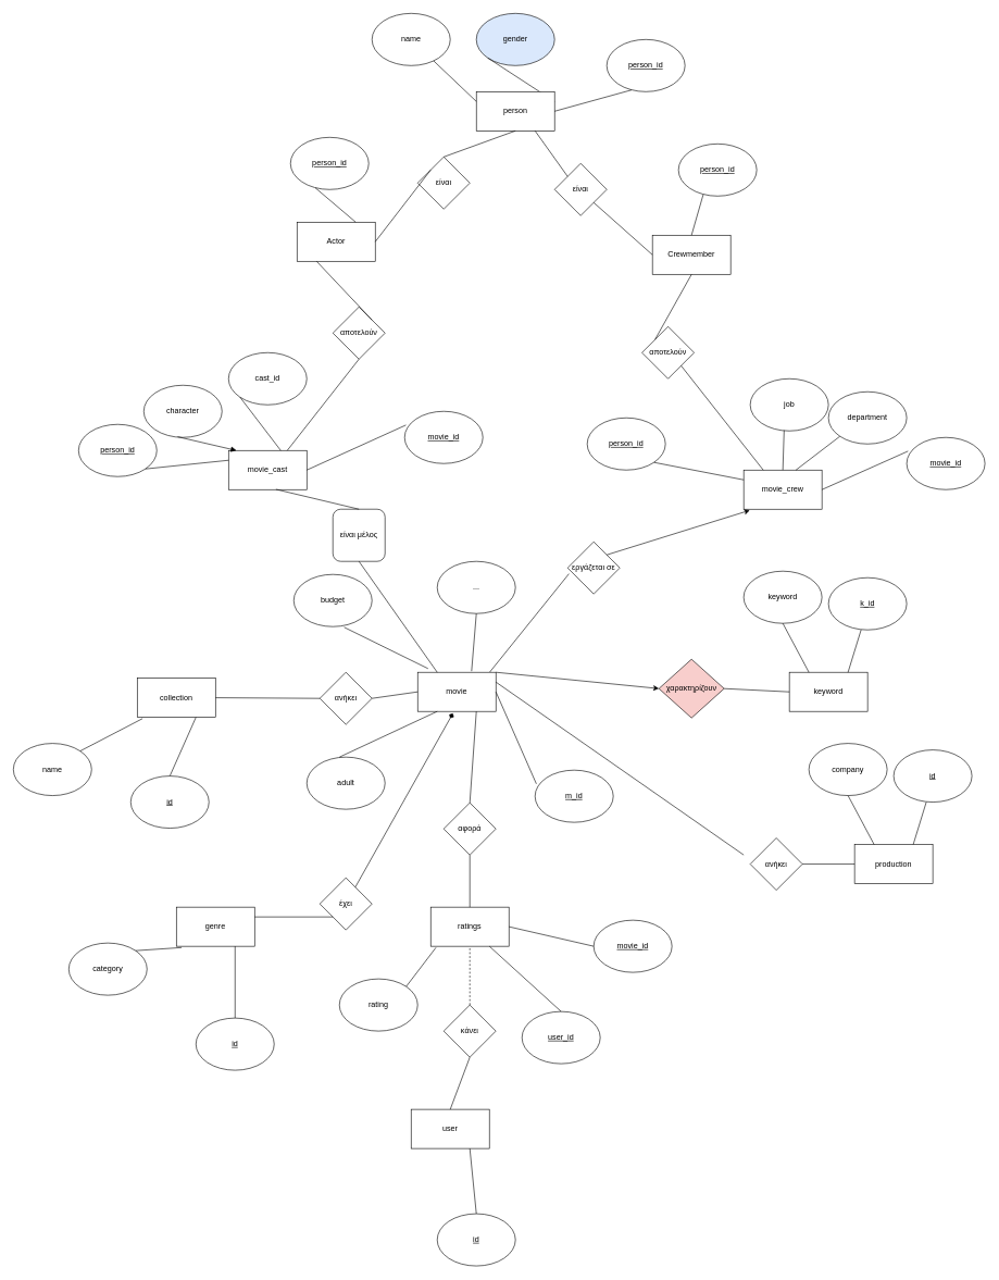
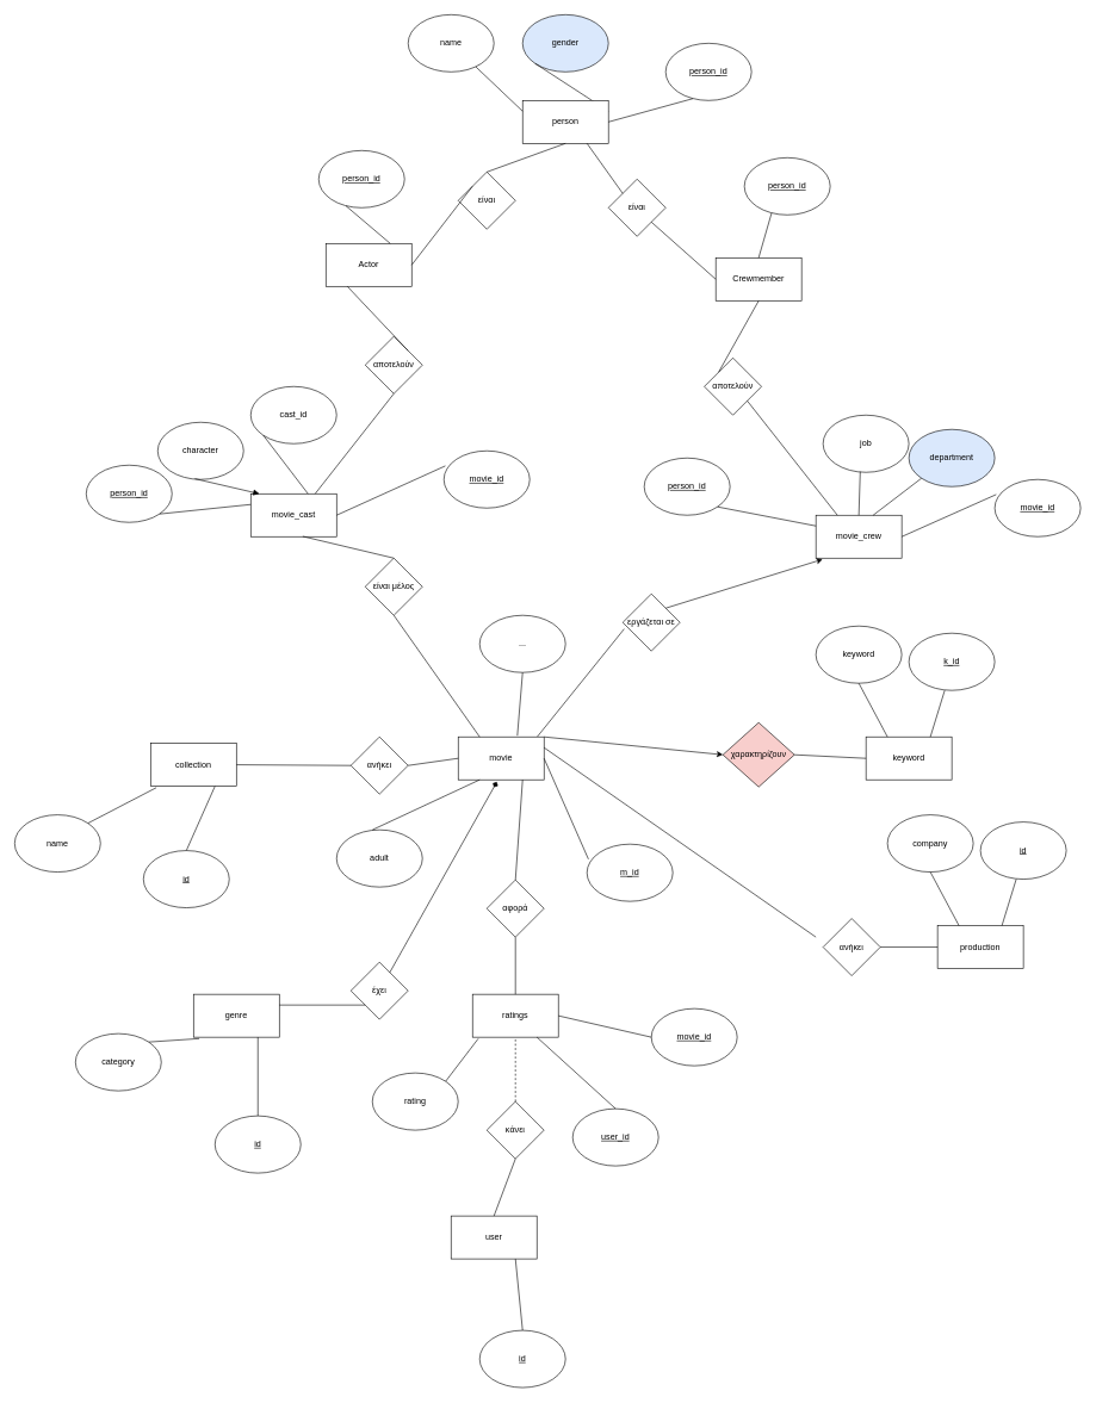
- <mxCell id="24" value="department" style="ellipse;whiteSpace=wrap;html=1;" parent="1" vertex="1"><mxGeometry x="1270" y="600" width="120" height="80" as="geometry" /></mxCell>
+ <mxCell id="24" value="department" style="ellipse;whiteSpace=wrap;html=1;fillColor=#dae8fc;" parent="1" vertex="1"><mxGeometry x="1270" y="600" width="120" height="80" as="geometry" /></mxCell>
- <mxCell id="61" value="είναι μέλος" style="whiteSpace=wrap;html=1;rounded=1;" parent="1" vertex="1"><mxGeometry x="510" y="780" width="80" height="80" as="geometry" /></mxCell>
+ <mxCell id="61" value="είναι μέλος" style="rhombus;whiteSpace=wrap;html=1;" parent="1" vertex="1"><mxGeometry x="510" y="780" width="80" height="80" as="geometry" /></mxCell>
- <mxCell id="3" value="budget" style="ellipse;whiteSpace=wrap;html=1;" parent="1" vertex="1"><mxGeometry x="450" y="880" width="120" height="80" as="geometry" /></mxCell>
- <mxCell id="6" value="" style="endArrow=none;html=1;rounded=0;exitX=0.644;exitY=1.013;exitDx=0;exitDy=0;entryX=0.133;entryY=-0.094;entryDx=0;entryDy=0;entryPerimeter=0;exitPerimeter=0;" parent="1" source="3" target="2" edge="1"><mxGeometry width="50" height="50" relative="1" as="geometry"><mxPoint x="670" y="960" as="sourcePoint" /><mxPoint x="720" y="910" as="targetPoint" /></mxGeometry></mxCell>
